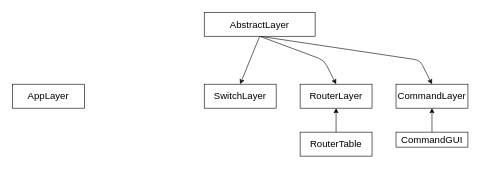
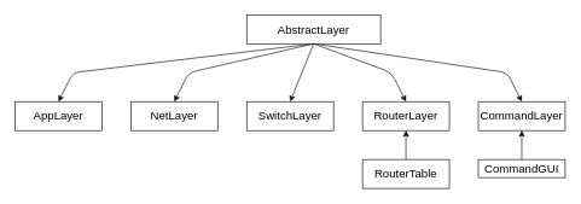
+ <mxCell id="2" style="edgeStyle=none;rounded=1;html=1;exitX=0.5;exitY=1;exitDx=0;exitDy=0;entryX=0.5;entryY=0;entryDx=0;entryDy=0;" parent="1" source="7" target="8" edge="1"><mxGeometry relative="1" as="geometry"><Array as="points"><mxPoint x="100" y="100" /></Array></mxGeometry></mxCell>
+ <mxCell id="3" style="edgeStyle=none;rounded=1;html=1;exitX=0.5;exitY=1;exitDx=0;exitDy=0;entryX=0.5;entryY=0;entryDx=0;entryDy=0;" parent="1" source="7" target="9" edge="1"><mxGeometry relative="1" as="geometry"><Array as="points"><mxPoint x="260" y="100" /></Array></mxGeometry></mxCell>
+ <mxCell id="9" value="&lt;font style=&quot;font-size: 16px&quot;&gt;NetLayer&lt;/font&gt;" style="rounded=0;whiteSpace=wrap;html=1;" parent="1" vertex="1"><mxGeometry x="180" y="140" width="120" height="40" as="geometry" /></mxCell>
